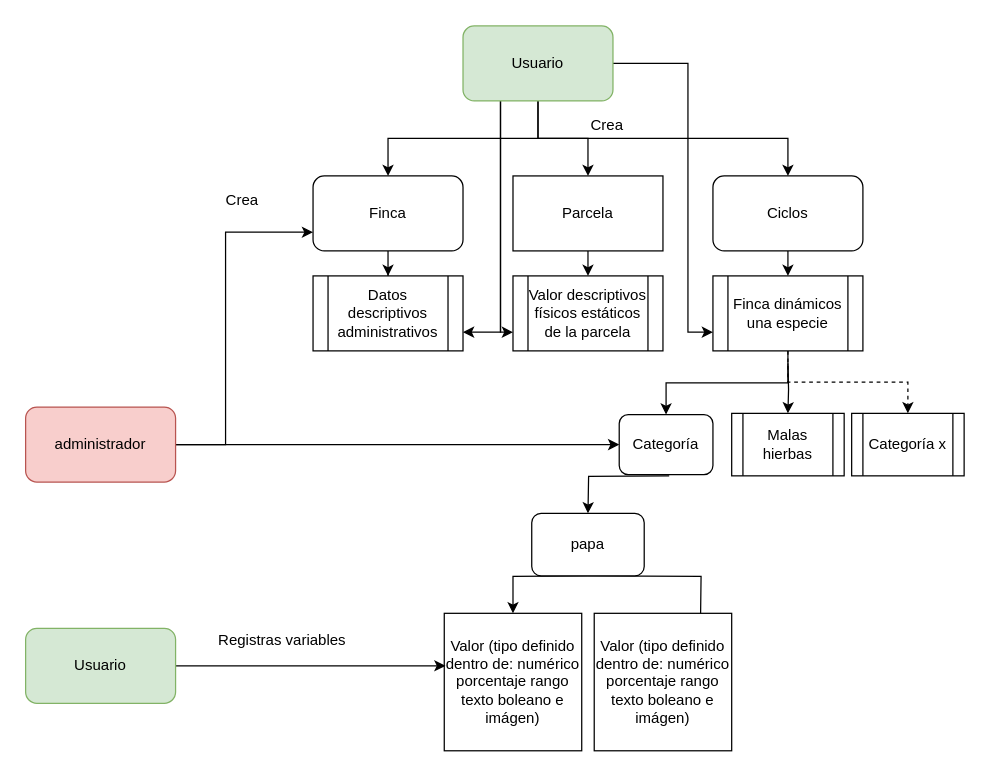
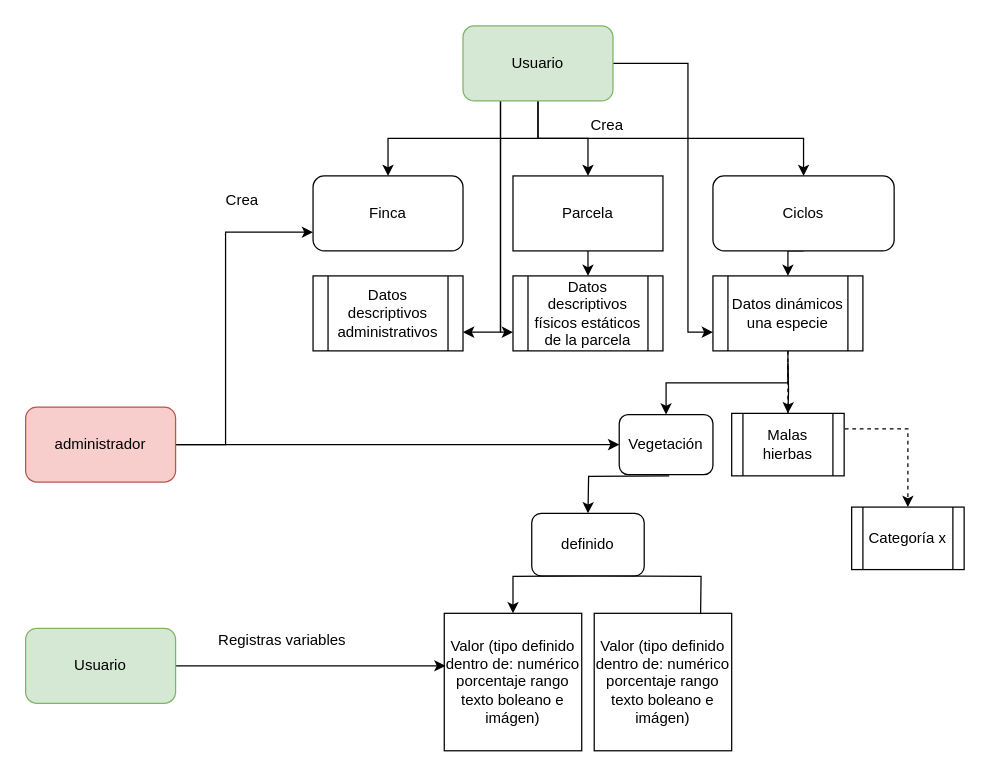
- <mxCell id="9" value="Ciclos" style="rounded=1;whiteSpace=wrap;html=1;" vertex="1" parent="1"><mxGeometry x="570" y="140" width="120" height="60" as="geometry" /></mxCell>
+ <mxCell id="9" value="Ciclos" style="rounded=1;whiteSpace=wrap;html=1;" vertex="1" parent="1"><mxGeometry x="570" y="140" width="145" height="60" as="geometry" /></mxCell>
- <mxCell id="2" style="edgeStyle=orthogonalEdgeStyle;rounded=0;orthogonalLoop=1;jettySize=auto;html=1;exitX=0.5;exitY=1;exitDx=0;exitDy=0;" edge="1" parent="1" source="3" target="6"><mxGeometry relative="1" as="geometry" /></mxCell>
- <mxCell id="7" value="Valor descriptivos físicos estáticos de la parcela" style="shape=process;whiteSpace=wrap;html=1;backgroundOutline=1;" vertex="1" parent="1"><mxGeometry x="410" y="220" width="120" height="60" as="geometry" /></mxCell>
+ <mxCell id="7" value="Datos descriptivos físicos estáticos de la parcela" style="shape=process;whiteSpace=wrap;html=1;backgroundOutline=1;" vertex="1" parent="1"><mxGeometry x="410" y="220" width="120" height="60" as="geometry" /></mxCell>
- <mxCell id="12" value="Finca dinámicos una especie" style="shape=process;whiteSpace=wrap;html=1;backgroundOutline=1;" vertex="1" parent="1"><mxGeometry x="570" y="220" width="120" height="60" as="geometry" /></mxCell>
+ <mxCell id="12" value="Datos dinámicos una especie" style="shape=process;whiteSpace=wrap;html=1;backgroundOutline=1;" vertex="1" parent="1"><mxGeometry x="570" y="220" width="120" height="60" as="geometry" /></mxCell>
- <mxCell id="36" value="Categoría" style="rounded=1;whiteSpace=wrap;html=1;" vertex="1" parent="1"><mxGeometry x="495" y="331" width="75" height="48" as="geometry" /></mxCell>
+ <mxCell id="36" value="Vegetación" style="rounded=1;whiteSpace=wrap;html=1;" vertex="1" parent="1"><mxGeometry x="495" y="331" width="75" height="48" as="geometry" /></mxCell>
- <mxCell id="15" value="Categoría x" style="shape=process;whiteSpace=wrap;html=1;backgroundOutline=1;" vertex="1" parent="1"><mxGeometry x="681" y="330" width="90" height="50" as="geometry" /></mxCell>
+ <mxCell id="15" value="Categoría x" style="shape=process;whiteSpace=wrap;html=1;backgroundOutline=1;" vertex="1" parent="1"><mxGeometry x="681" y="405" width="90" height="50" as="geometry" /></mxCell>
- <mxCell id="37" value="papa" style="rounded=1;whiteSpace=wrap;html=1;" vertex="1" parent="1"><mxGeometry x="425" y="410" width="90" height="50" as="geometry" /></mxCell>
+ <mxCell id="37" value="definido" style="rounded=1;whiteSpace=wrap;html=1;" vertex="1" parent="1"><mxGeometry x="425" y="410" width="90" height="50" as="geometry" /></mxCell>
